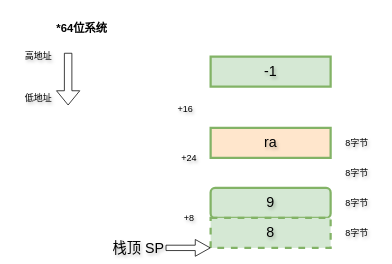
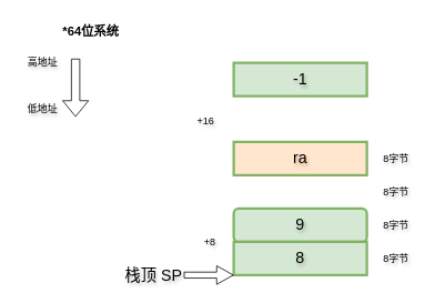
- <mxCell id="16" value="+24" style="text;html=1;align=center;verticalAlign=middle;resizable=0;points=[];autosize=1;strokeColor=none;fillColor=none;labelBackgroundColor=none;textShadow=1;labelBorderColor=none;" parent="1" vertex="1"><mxGeometry x="231" y="196" width="40" height="28" as="geometry" /></mxCell>
- <mxCell id="5" value="8" style="rounded=0;whiteSpace=wrap;html=1;fontSize=19;labelBackgroundColor=none;textShadow=1;labelBorderColor=none;fillColor=#d5e8d4;strokeColor=#82b366;strokeWidth=3;dashed=1;" parent="1" vertex="1"><mxGeometry x="280" y="290" width="160" height="40" as="geometry" /></mxCell>
+ <mxCell id="5" value="8" style="rounded=0;whiteSpace=wrap;html=1;fontSize=19;labelBackgroundColor=none;textShadow=1;labelBorderColor=none;fillColor=#d5e8d4;strokeColor=#82b366;strokeWidth=3;" parent="1" vertex="1"><mxGeometry x="280" y="290" width="160" height="40" as="geometry" /></mxCell>
